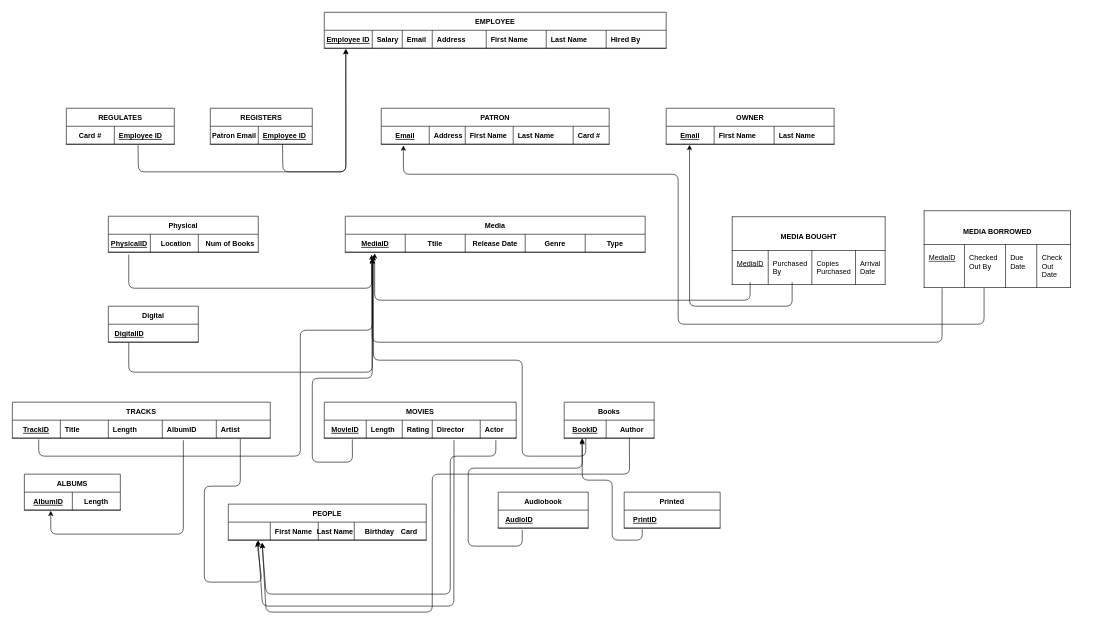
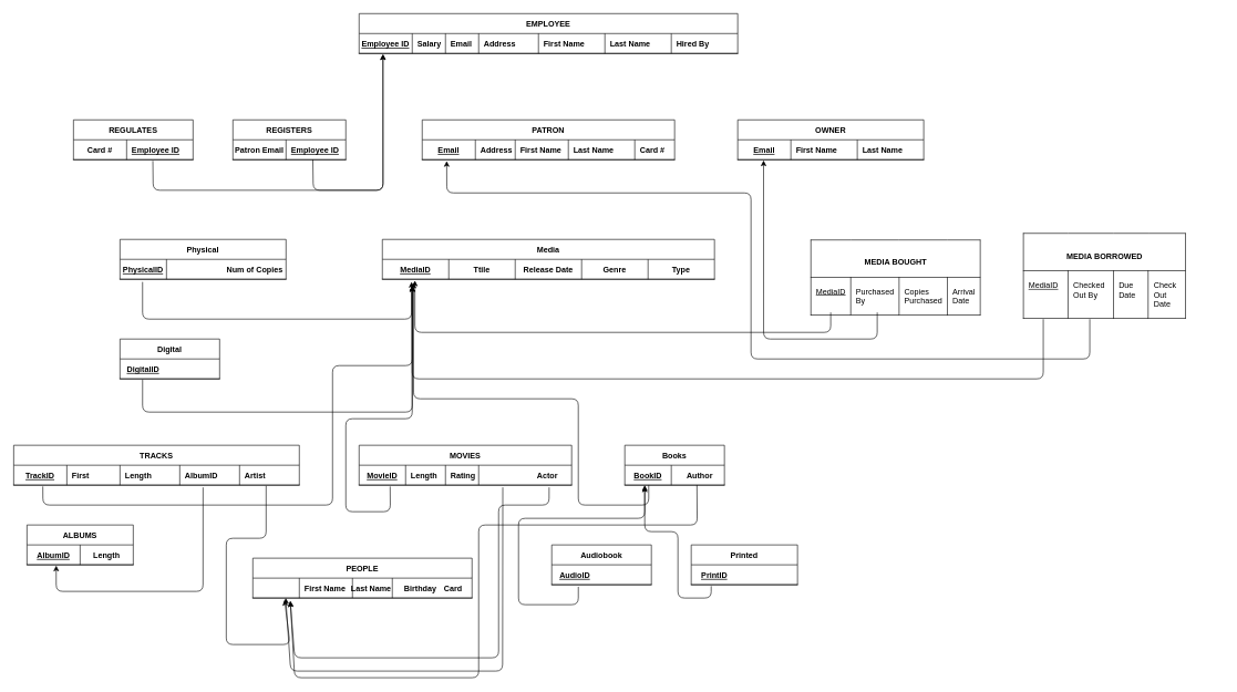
- <mxCell id="71" value="Location" style="shape=partialRectangle;connectable=0;fillColor=none;top=0;left=0;bottom=0;right=0;align=center;spacingLeft=6;fontStyle=1;overflow=hidden;" parent="69" vertex="1"><mxGeometry x="70" width="80" height="30" as="geometry" /></mxCell>
- <mxCell id="72" value="Num of Books" style="shape=partialRectangle;connectable=0;fillColor=none;top=0;left=0;bottom=0;right=0;align=center;spacingLeft=6;fontStyle=1;overflow=hidden;" parent="69" vertex="1"><mxGeometry x="150" width="100" height="30" as="geometry" /></mxCell>
+ <mxCell id="72" value="Num of Copies" style="shape=partialRectangle;connectable=0;fillColor=none;top=0;left=0;bottom=0;right=0;align=center;spacingLeft=6;fontStyle=1;overflow=hidden;" parent="69" vertex="1"><mxGeometry x="150" width="100" height="30" as="geometry" /></mxCell>
- <mxCell id="43" value="Director" style="shape=partialRectangle;connectable=0;fillColor=none;top=0;left=0;bottom=0;right=0;align=left;spacingLeft=6;fontStyle=1;overflow=hidden;" parent="39" vertex="1"><mxGeometry x="180" width="80" height="30" as="geometry" /></mxCell>
- <mxCell id="34" value="Title" style="shape=partialRectangle;connectable=0;fillColor=none;top=0;left=0;bottom=0;right=0;align=left;spacingLeft=6;fontStyle=1;overflow=hidden;" parent="32" vertex="1"><mxGeometry x="80" width="80" height="30" as="geometry" /></mxCell>
+ <mxCell id="34" value="First" style="shape=partialRectangle;connectable=0;fillColor=none;top=0;left=0;bottom=0;right=0;align=left;spacingLeft=6;fontStyle=1;overflow=hidden;" parent="32" vertex="1"><mxGeometry x="80" width="80" height="30" as="geometry" /></mxCell>
